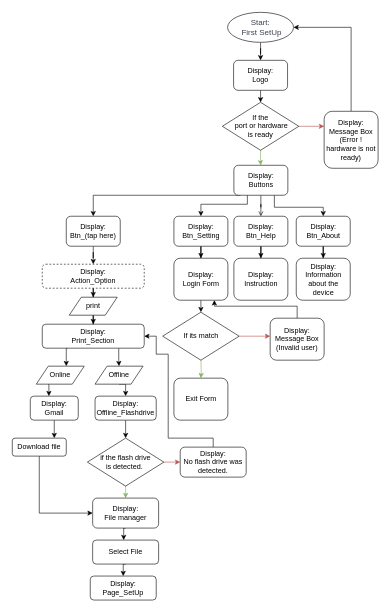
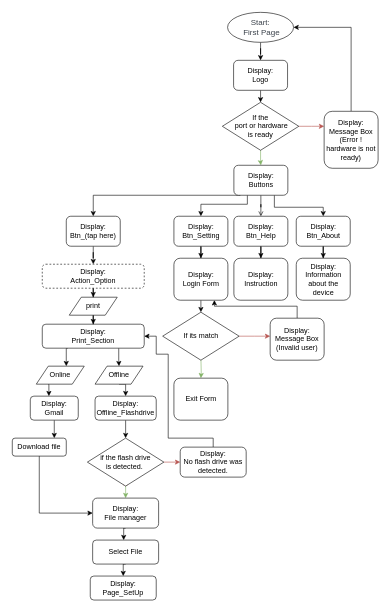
- <mxCell id="3" value="&lt;span data-lucid-content=&quot;{&amp;quot;t&amp;quot;:&amp;quot;Start:                     First Page&amp;quot;,&amp;quot;m&amp;quot;:[{&amp;quot;s&amp;quot;:0,&amp;quot;n&amp;quot;:&amp;quot;c&amp;quot;,&amp;quot;v&amp;quot;:&amp;quot;3a414aff&amp;quot;,&amp;quot;e&amp;quot;:37},{&amp;quot;s&amp;quot;:0,&amp;quot;n&amp;quot;:&amp;quot;s&amp;quot;,&amp;quot;v&amp;quot;:17.778,&amp;quot;e&amp;quot;:37}]}&quot; data-lucid-type=&quot;application/vnd.lucid.text&quot;&gt;&lt;span style=&quot;color:#3a414a;font-size:13.333px;&quot;&gt;Start: &lt;br&gt;&amp;nbsp;First SetUp&lt;/span&gt;&lt;/span&gt;" style="ellipse;whiteSpace=wrap;html=1;" vertex="1" parent="1"><mxGeometry x="379" y="20" width="110" height="50" as="geometry" /></mxCell>
+ <mxCell id="3" value="&lt;span data-lucid-content=&quot;{&amp;quot;t&amp;quot;:&amp;quot;Start:                     First Page&amp;quot;,&amp;quot;m&amp;quot;:[{&amp;quot;s&amp;quot;:0,&amp;quot;n&amp;quot;:&amp;quot;c&amp;quot;,&amp;quot;v&amp;quot;:&amp;quot;3a414aff&amp;quot;,&amp;quot;e&amp;quot;:37},{&amp;quot;s&amp;quot;:0,&amp;quot;n&amp;quot;:&amp;quot;s&amp;quot;,&amp;quot;v&amp;quot;:17.778,&amp;quot;e&amp;quot;:37}]}&quot; data-lucid-type=&quot;application/vnd.lucid.text&quot;&gt;&lt;span style=&quot;color:#3a414a;font-size:13.333px;&quot;&gt;Start: &lt;br&gt;&amp;nbsp;First Page&lt;/span&gt;&lt;/span&gt;" style="ellipse;whiteSpace=wrap;html=1;" vertex="1" parent="1"><mxGeometry x="379" y="20" width="110" height="50" as="geometry" /></mxCell>
